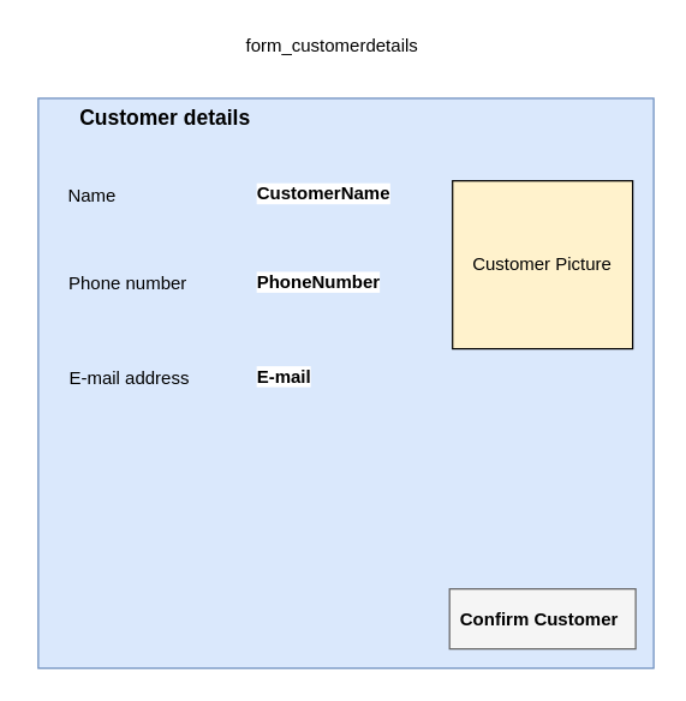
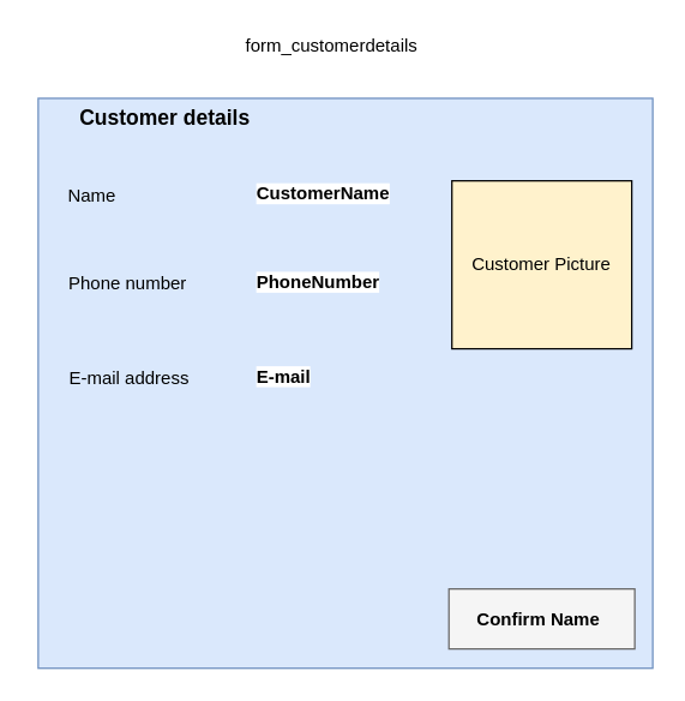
- <mxCell id="9" value="&lt;h1&gt;&lt;font style=&quot;font-size: 12px&quot;&gt;Confirm Customer&lt;/font&gt;&lt;/h1&gt;" style="text;html=1;strokeColor=none;fillColor=none;spacing=5;spacingTop=-20;whiteSpace=wrap;overflow=hidden;rounded=0;align=center;" vertex="1" parent="2"><mxGeometry x="279" y="324.12" width="120" height="30" as="geometry" /></mxCell>
+ <mxCell id="9" value="&lt;h1&gt;&lt;font style=&quot;font-size: 12px&quot;&gt;Confirm Name&lt;/font&gt;&lt;/h1&gt;" style="text;html=1;strokeColor=none;fillColor=none;spacing=5;spacingTop=-20;whiteSpace=wrap;overflow=hidden;rounded=0;align=center;" vertex="1" parent="2"><mxGeometry x="279" y="324.12" width="120" height="30" as="geometry" /></mxCell>
